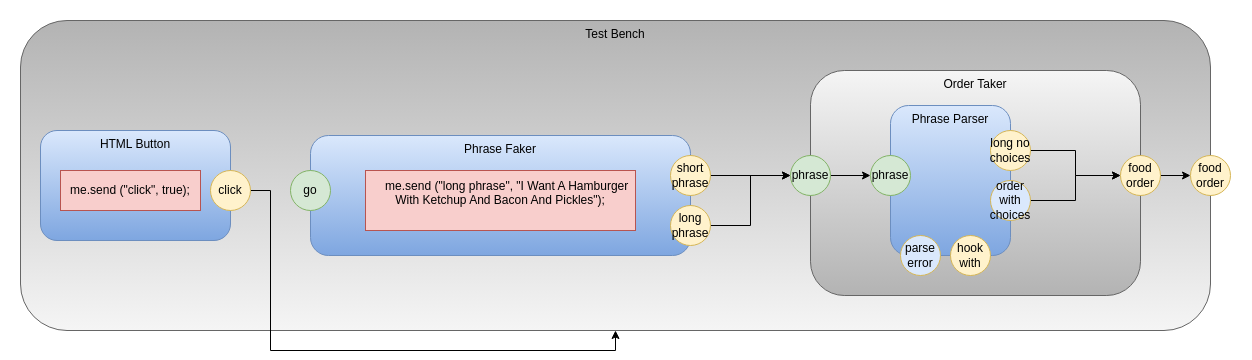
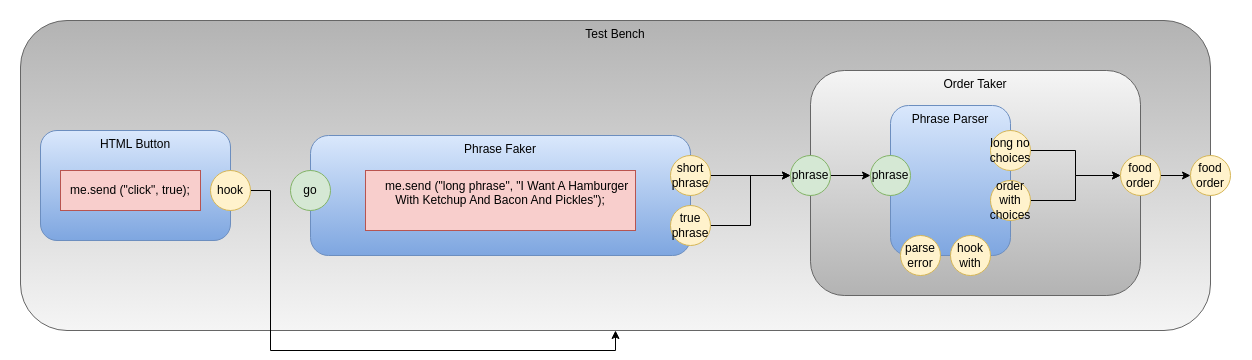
- <mxCell id="10" value="click" style="ellipse;whiteSpace=wrap;html=1;aspect=fixed;fillColor=#fff2cc;strokeColor=#d6b656;" parent="1" vertex="1"><mxGeometry x="210" y="170" width="40" height="40" as="geometry" /></mxCell>
+ <mxCell id="10" value="hook" style="ellipse;whiteSpace=wrap;html=1;aspect=fixed;fillColor=#fff2cc;strokeColor=#d6b656;" parent="1" vertex="1"><mxGeometry x="210" y="170" width="40" height="40" as="geometry" /></mxCell>
- <mxCell id="23" value="order with choices" style="ellipse;whiteSpace=wrap;html=1;aspect=fixed;fillColor=#dae8fc;strokeColor=#d6b656;" parent="1" vertex="1"><mxGeometry x="990" y="180" width="40" height="40" as="geometry" /></mxCell>
+ <mxCell id="23" value="order with choices" style="ellipse;whiteSpace=wrap;html=1;aspect=fixed;fillColor=#fff2cc;strokeColor=#d6b656;" parent="1" vertex="1"><mxGeometry x="990" y="180" width="40" height="40" as="geometry" /></mxCell>
- <mxCell id="15" value="long phrase" style="ellipse;whiteSpace=wrap;html=1;aspect=fixed;fillColor=#fff2cc;strokeColor=#d6b656;" parent="1" vertex="1"><mxGeometry x="670" y="205" width="40" height="40" as="geometry" /></mxCell>
+ <mxCell id="15" value="true phrase" style="ellipse;whiteSpace=wrap;html=1;aspect=fixed;fillColor=#fff2cc;strokeColor=#d6b656;" parent="1" vertex="1"><mxGeometry x="670" y="205" width="40" height="40" as="geometry" /></mxCell>
- <mxCell id="24" value="parse error" style="ellipse;whiteSpace=wrap;html=1;aspect=fixed;fillColor=#dae8fc;strokeColor=#d6b656;" parent="1" vertex="1"><mxGeometry x="900" y="235" width="40" height="40" as="geometry" /></mxCell>
+ <mxCell id="24" value="parse error" style="ellipse;whiteSpace=wrap;html=1;aspect=fixed;fillColor=#fff2cc;strokeColor=#d6b656;" parent="1" vertex="1"><mxGeometry x="900" y="235" width="40" height="40" as="geometry" /></mxCell>
